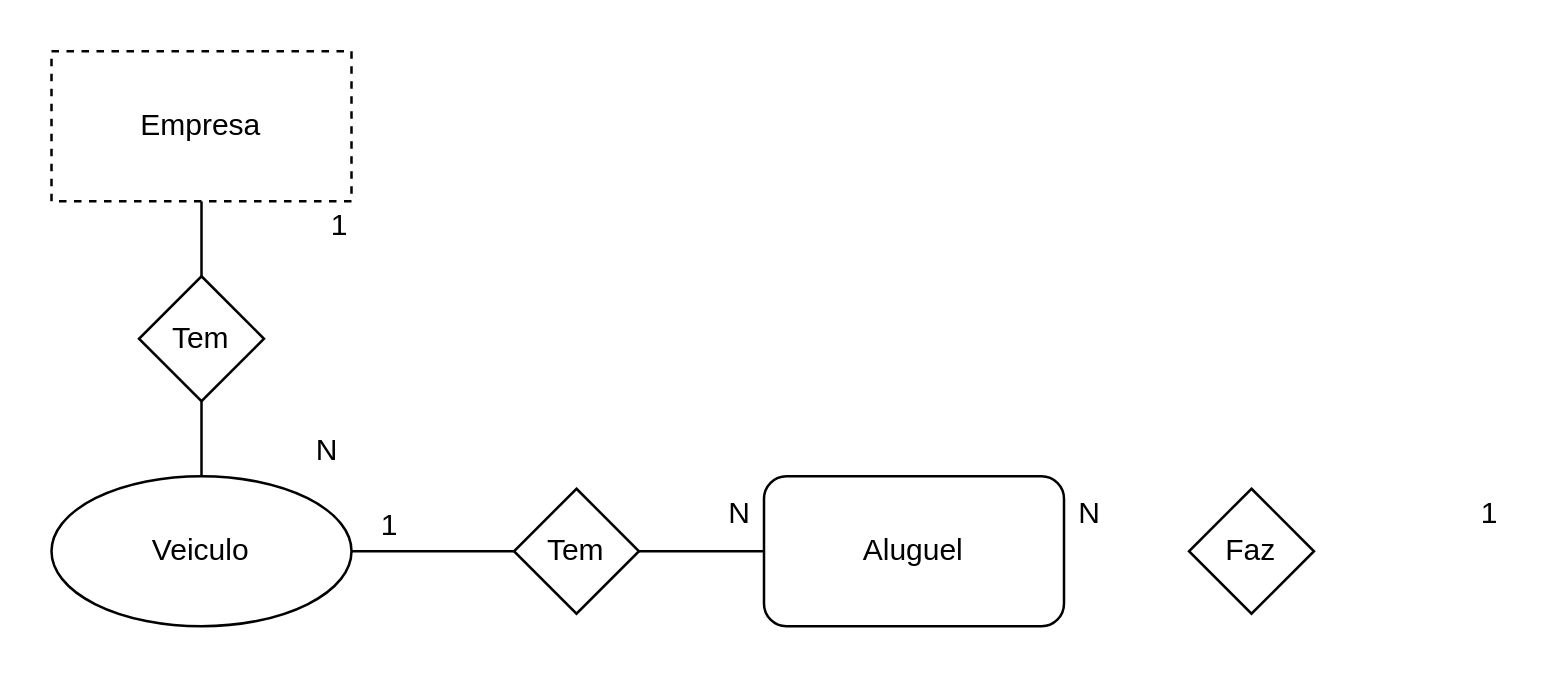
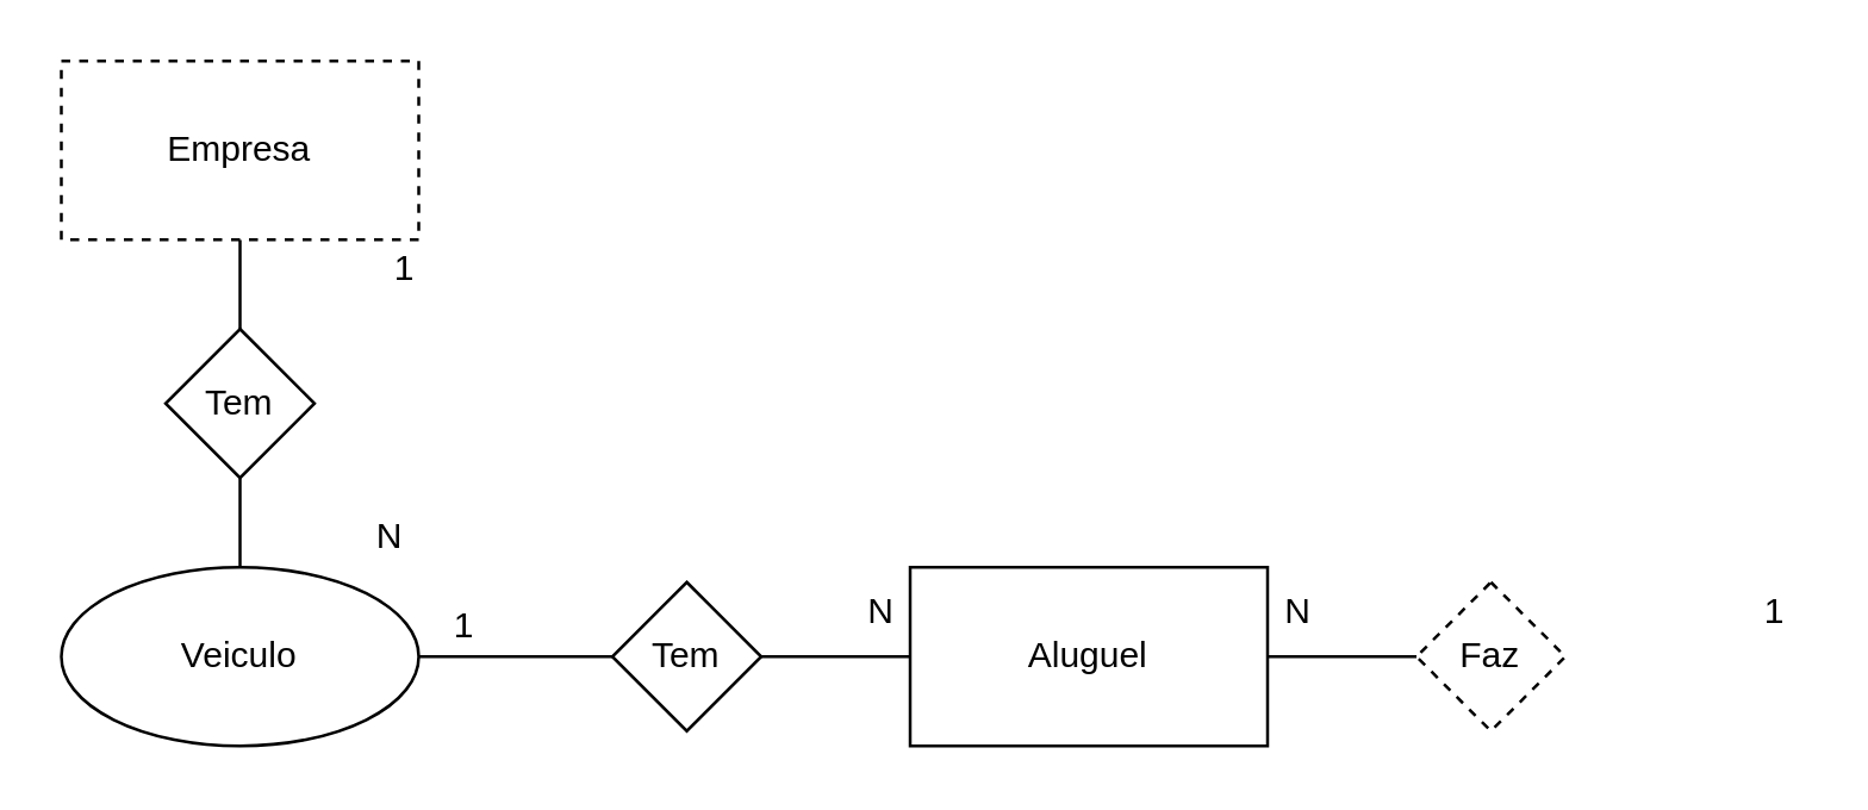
- <mxCell id="12" value="Aluguel" style="whiteSpace=wrap;html=1;rounded=1;" parent="1" vertex="1"><mxGeometry x="305" y="190" width="120" height="60" as="geometry" /></mxCell>
+ <mxCell id="12" value="Aluguel" style="rounded=0;whiteSpace=wrap;html=1;" parent="1" vertex="1"><mxGeometry x="305" y="190" width="120" height="60" as="geometry" /></mxCell>
+ <mxCell id="7" style="edgeStyle=orthogonalEdgeStyle;rounded=0;orthogonalLoop=1;jettySize=auto;html=1;exitX=0;exitY=0.5;exitDx=0;exitDy=0;entryX=1;entryY=0.5;entryDx=0;entryDy=0;endArrow=none;endFill=0;" parent="1" source="8" target="12" edge="1"><mxGeometry relative="1" as="geometry" /></mxCell>
- <mxCell id="8" value="Faz" style="rhombus;whiteSpace=wrap;html=1;" parent="1" vertex="1"><mxGeometry x="475" y="195" width="50" height="50" as="geometry" /></mxCell>
+ <mxCell id="8" value="Faz" style="rhombus;whiteSpace=wrap;html=1;dashed=1;" parent="1" vertex="1"><mxGeometry x="475" y="195" width="50" height="50" as="geometry" /></mxCell>
